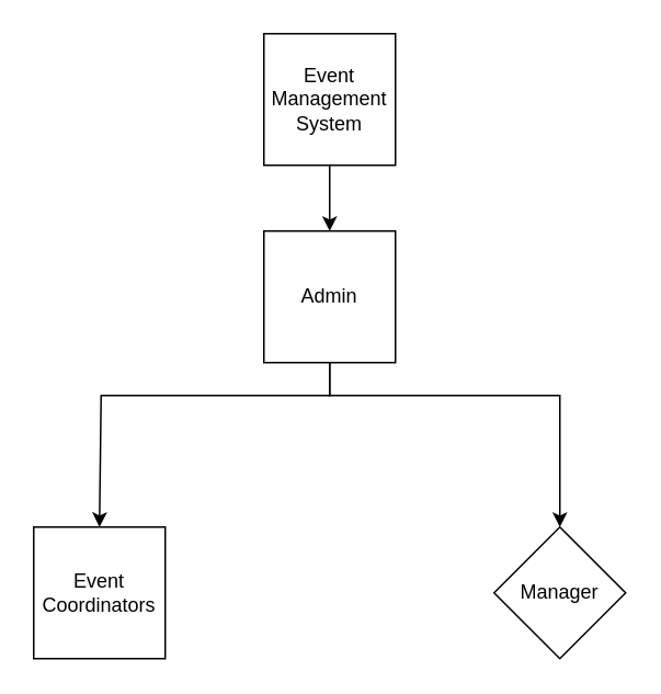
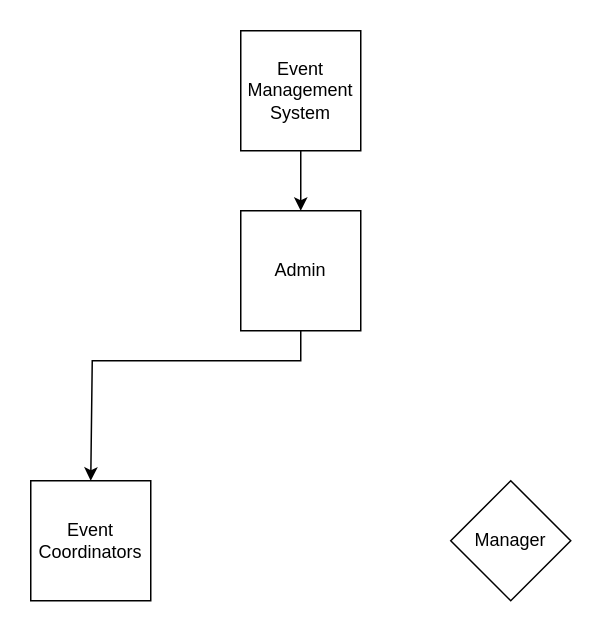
- <mxCell id="5" style="edgeStyle=orthogonalEdgeStyle;rounded=0;orthogonalLoop=1;jettySize=auto;html=1;entryX=0.5;entryY=0;entryDx=0;entryDy=0;" edge="1" parent="1" source="6" target="8"><mxGeometry relative="1" as="geometry"><Array as="points"><mxPoint x="200" y="240" /><mxPoint x="340" y="240" /></Array></mxGeometry></mxCell>
